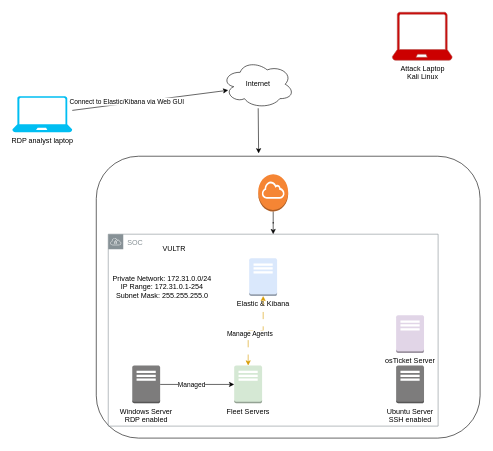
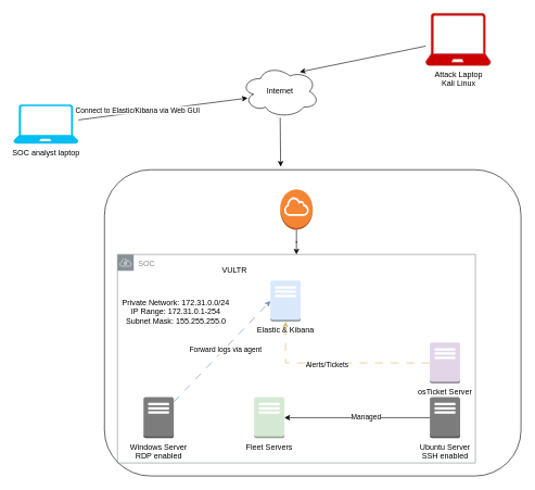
+ <mxCell id="29" style="rounded=0;orthogonalLoop=1;jettySize=auto;html=1;entryX=0.75;entryY=0.125;entryDx=0;entryDy=0;entryPerimeter=0;" edge="1" parent="1" source="28" target="23"><mxGeometry relative="1" as="geometry" /></mxCell>
- <mxCell id="25" value="RDP analyst laptop" style="verticalLabelPosition=bottom;html=1;verticalAlign=top;align=center;strokeColor=none;fillColor=#00BEF2;shape=mxgraph.azure.laptop;pointerEvents=1;" vertex="1" parent="1"><mxGeometry x="20" y="160" width="100" height="60" as="geometry" /></mxCell>
+ <mxCell id="25" value="SOC analyst laptop" style="verticalLabelPosition=bottom;html=1;verticalAlign=top;align=center;strokeColor=none;fillColor=#00BEF2;shape=mxgraph.azure.laptop;pointerEvents=1;" vertex="1" parent="1"><mxGeometry x="20" y="160" width="100" height="60" as="geometry" /></mxCell>
- <mxCell id="17" value="VULTR" style="text;html=1;align=center;verticalAlign=middle;whiteSpace=wrap;rounded=0;" vertex="1" parent="1"><mxGeometry x="260" y="400" width="60" height="30" as="geometry" /></mxCell>
+ <mxCell id="17" value="VULTR" style="text;html=1;align=center;verticalAlign=middle;whiteSpace=wrap;rounded=0;" vertex="1" parent="1"><mxGeometry x="330" y="400" width="60" height="30" as="geometry" /></mxCell>
- <mxCell id="20" value="Private Network: 172.31.0.0/24&lt;div&gt;IP Range: 172.31.0.1-254&lt;/div&gt;&lt;div&gt;Subnet Mask: 255.255.255.0&lt;br&gt;&lt;div&gt;&lt;br&gt;&lt;/div&gt;&lt;/div&gt;" style="text;html=1;align=center;verticalAlign=middle;whiteSpace=wrap;rounded=0;" vertex="1" parent="1"><mxGeometry x="170" y="470" width="200" height="30" as="geometry" /></mxCell>
+ <mxCell id="20" value="Private Network: 172.31.0.0/24&lt;div&gt;IP Range: 172.31.0.1-254&lt;/div&gt;&lt;div&gt;Subnet Mask: 155.255.255.0&lt;br&gt;&lt;div&gt;&lt;br&gt;&lt;/div&gt;&lt;/div&gt;" style="text;html=1;align=center;verticalAlign=middle;whiteSpace=wrap;rounded=0;" vertex="1" parent="1"><mxGeometry x="170" y="470" width="200" height="30" as="geometry" /></mxCell>
+ <mxCell id="18" style="rounded=0;orthogonalLoop=1;jettySize=auto;html=1;entryX=0;entryY=0.5;entryDx=0;entryDy=0;entryPerimeter=0;fillColor=#dae8fc;strokeColor=#6c8ebf;dashed=1;dashPattern=12 12;" edge="1" parent="1" source="7" target="4"><mxGeometry relative="1" as="geometry" /></mxCell>
+ <mxCell id="19" value="Forward logs via agent" style="edgeLabel;html=1;align=center;verticalAlign=middle;resizable=0;points=[];" vertex="1" connectable="0" parent="18"><mxGeometry x="0.04" y="-2" relative="1" as="geometry"><mxPoint as="offset" /></mxGeometry></mxCell>
- <mxCell id="14" style="edgeStyle=orthogonalEdgeStyle;rounded=0;orthogonalLoop=1;jettySize=auto;html=1;startArrow=classic;startFill=1;fillColor=#ffe6cc;strokeColor=#d79b00;dashed=1;dashPattern=12 12;" edge="1" parent="1" source="16" target="4"><mxGeometry relative="1" as="geometry" /></mxCell>
- <mxCell id="15" value="Manage Agents" style="edgeLabel;html=1;align=center;verticalAlign=middle;resizable=0;points=[];" vertex="1" connectable="0" parent="14"><mxGeometry x="-0.155" y="-5" relative="1" as="geometry"><mxPoint as="offset" /></mxGeometry></mxCell>
+ <mxCell id="11" style="edgeStyle=orthogonalEdgeStyle;rounded=0;orthogonalLoop=1;jettySize=auto;html=1;fillColor=#fff2cc;strokeColor=#d6b656;dashed=1;dashPattern=12 12;" edge="1" parent="1" source="13" target="4"><mxGeometry relative="1" as="geometry" /></mxCell>
+ <mxCell id="12" value="Alerts/Tickets" style="edgeLabel;html=1;align=center;verticalAlign=middle;resizable=0;points=[];" vertex="1" connectable="0" parent="11"><mxGeometry x="0.118" y="3" relative="1" as="geometry"><mxPoint as="offset" /></mxGeometry></mxCell>
- <mxCell id="5" style="edgeStyle=orthogonalEdgeStyle;rounded=0;orthogonalLoop=1;jettySize=auto;html=1;" edge="1" parent="1" source="7" target="16"><mxGeometry relative="1" as="geometry" /></mxCell>
- <mxCell id="6" value="Managed" style="edgeLabel;html=1;align=center;verticalAlign=middle;resizable=0;points=[];" vertex="1" connectable="0" parent="5"><mxGeometry x="-0.158" relative="1" as="geometry"><mxPoint y="1" as="offset" /></mxGeometry></mxCell>
+ <mxCell id="8" style="edgeStyle=orthogonalEdgeStyle;rounded=0;orthogonalLoop=1;jettySize=auto;html=1;" edge="1" parent="1" source="10" target="16"><mxGeometry relative="1" as="geometry" /></mxCell>
+ <mxCell id="9" value="Managed" style="edgeLabel;html=1;align=center;verticalAlign=middle;resizable=0;points=[];" vertex="1" connectable="0" parent="8"><mxGeometry x="-0.113" y="-2" relative="1" as="geometry"><mxPoint as="offset" /></mxGeometry></mxCell>
